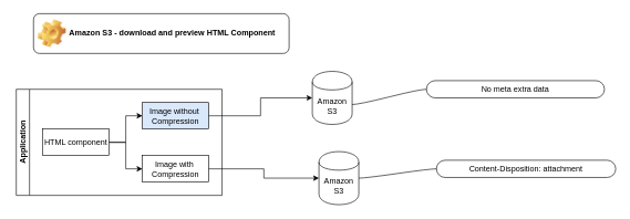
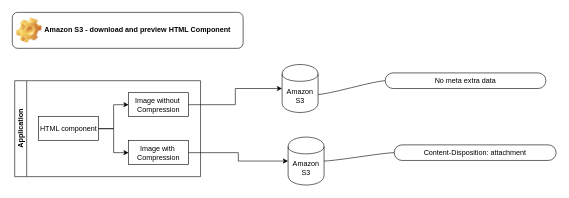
- <mxCell id="16" value="Amazon S3 - download and preview HTML Component" style="label;whiteSpace=wrap;html=1;image=img/clipart/Gear_128x128.png" vertex="1" parent="1"><mxGeometry x="50" y="20" width="385" height="60" as="geometry" /></mxCell>
+ <mxCell id="16" value="Amazon S3 - download and preview HTML Component" style="label;whiteSpace=wrap;html=1;image=img/clipart/Gear_128x128.png" vertex="1" parent="1"><mxGeometry x="20" y="20" width="385" height="60" as="geometry" /></mxCell>
- <mxCell id="4" value="Image without&amp;nbsp;&lt;br&gt;Compression" style="whiteSpace=wrap;html=1;fillColor=#dae8fc;" vertex="1" parent="2"><mxGeometry x="190" y="20" width="100" height="40" as="geometry" /></mxCell>
+ <mxCell id="4" value="Image without&amp;nbsp;&lt;br&gt;Compression" style="whiteSpace=wrap;html=1;" vertex="1" parent="2"><mxGeometry x="190" y="20" width="100" height="40" as="geometry" /></mxCell>
